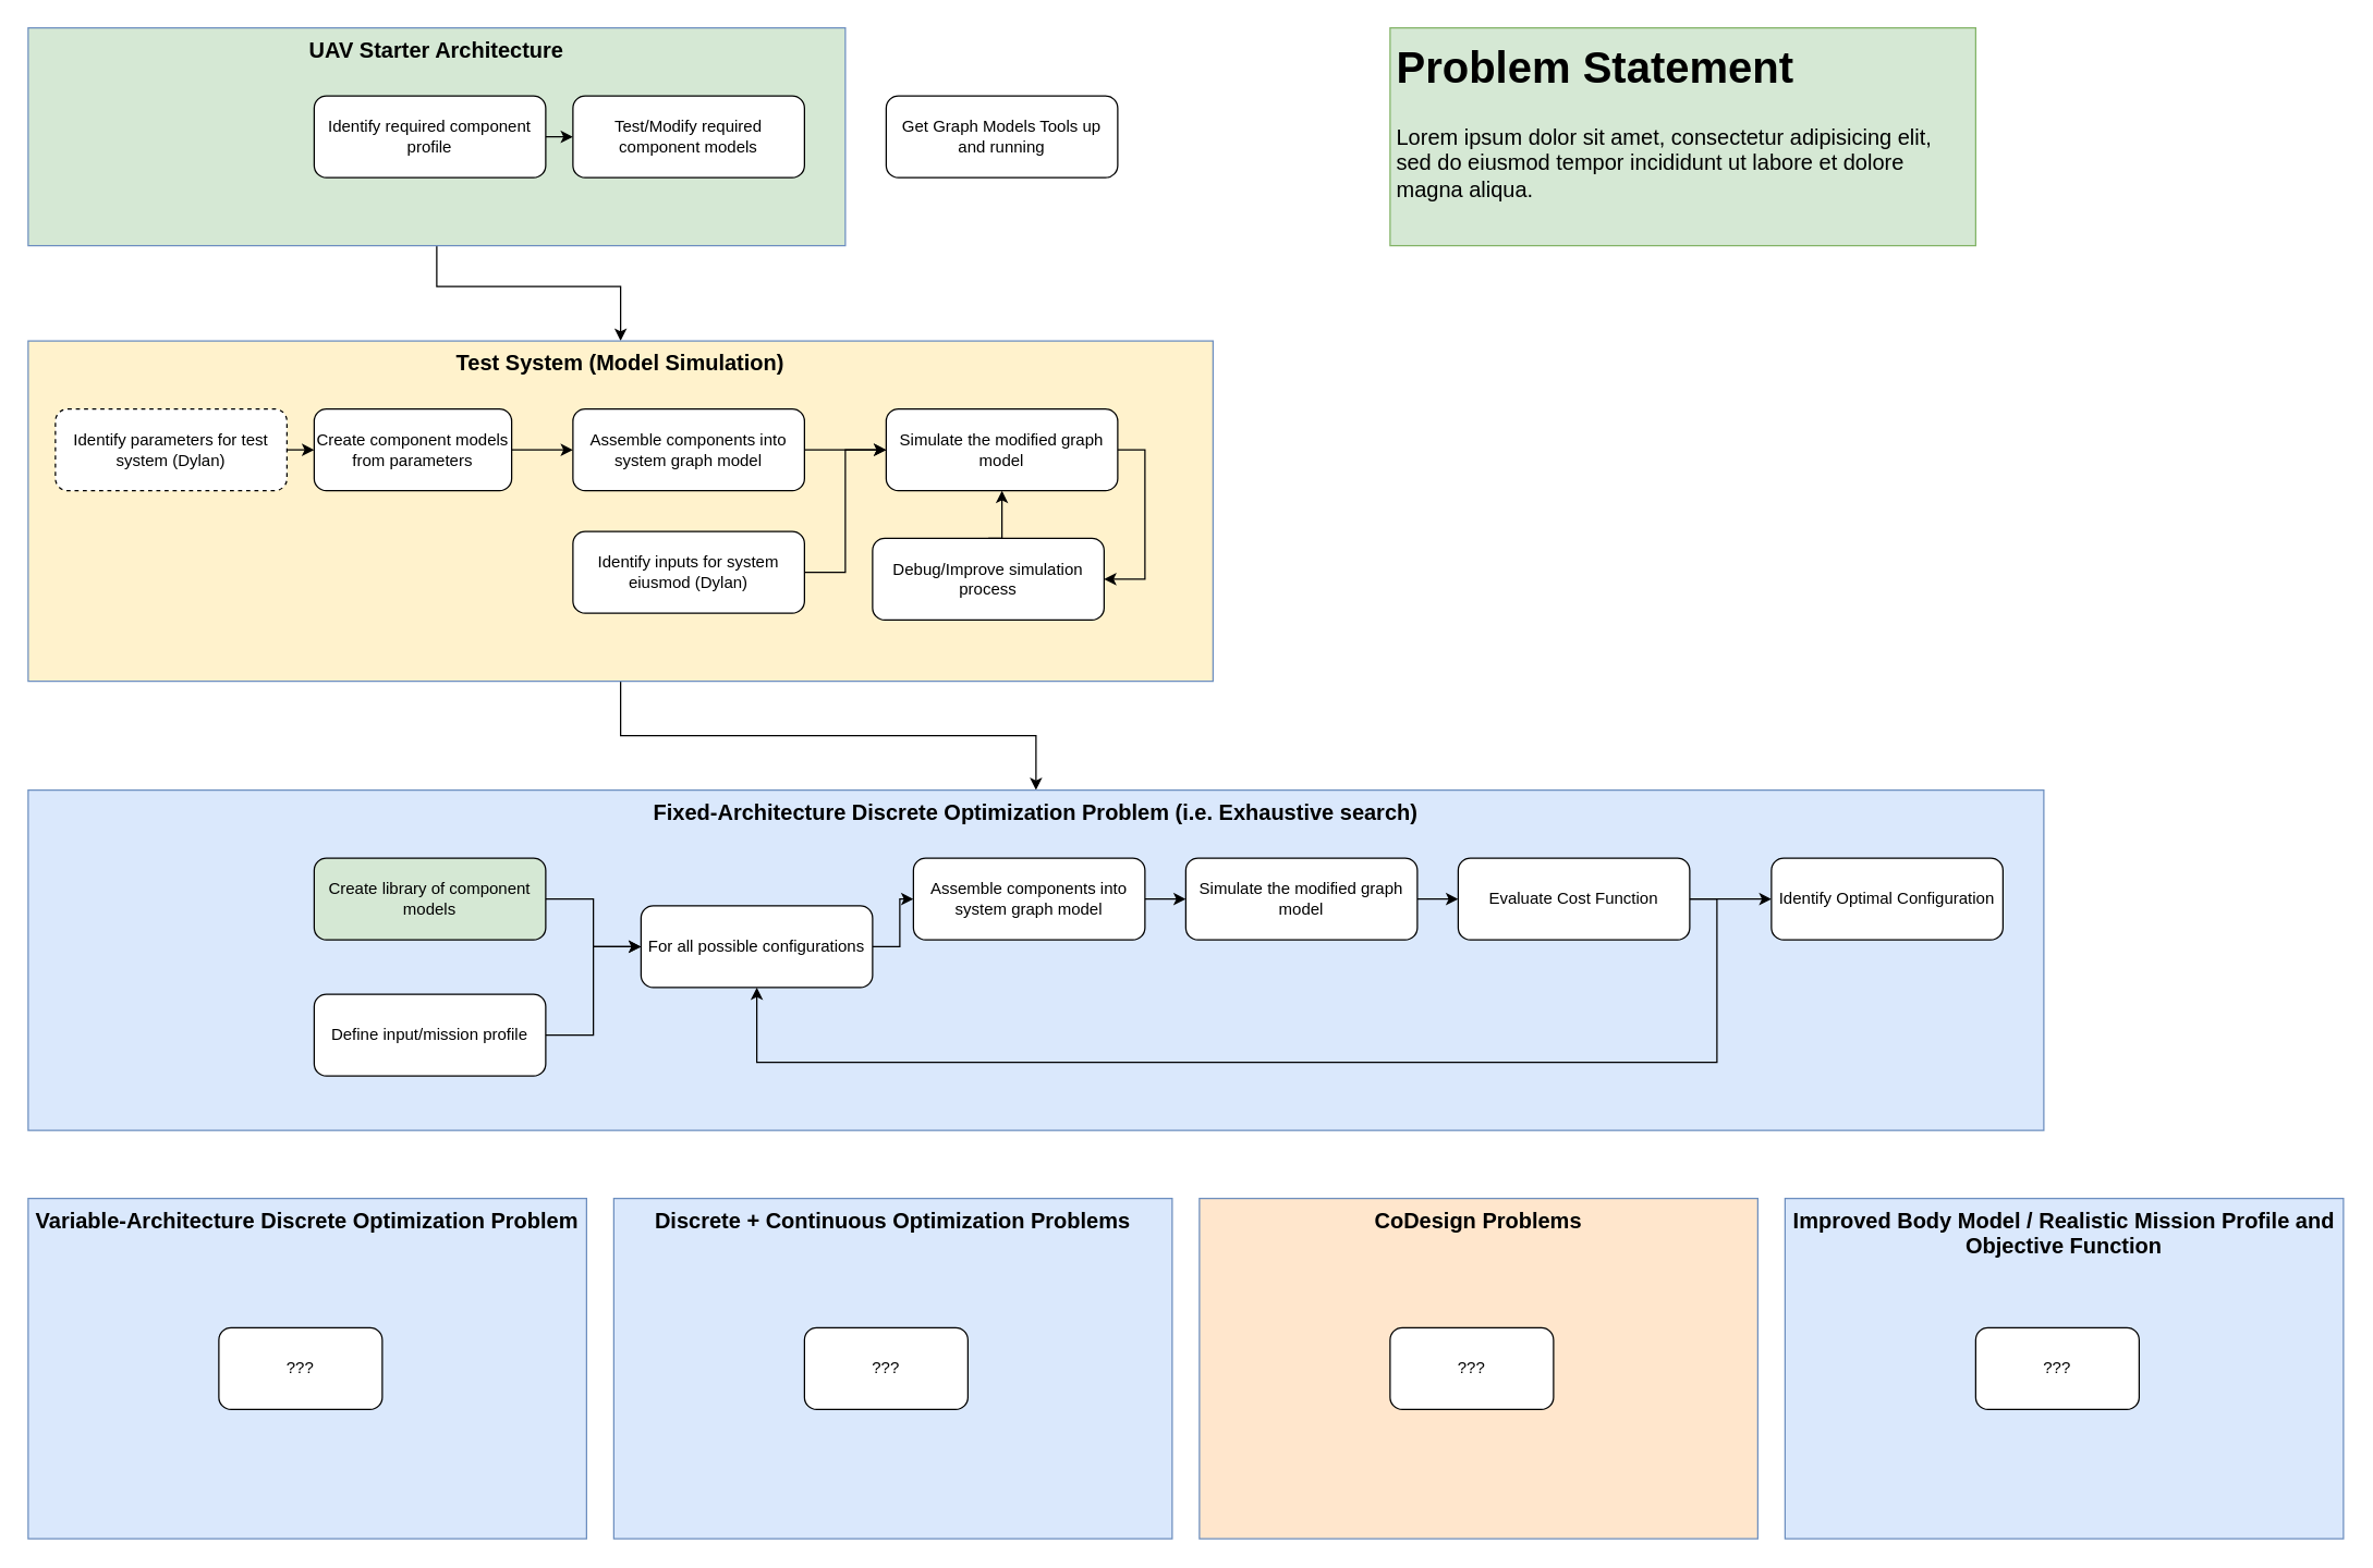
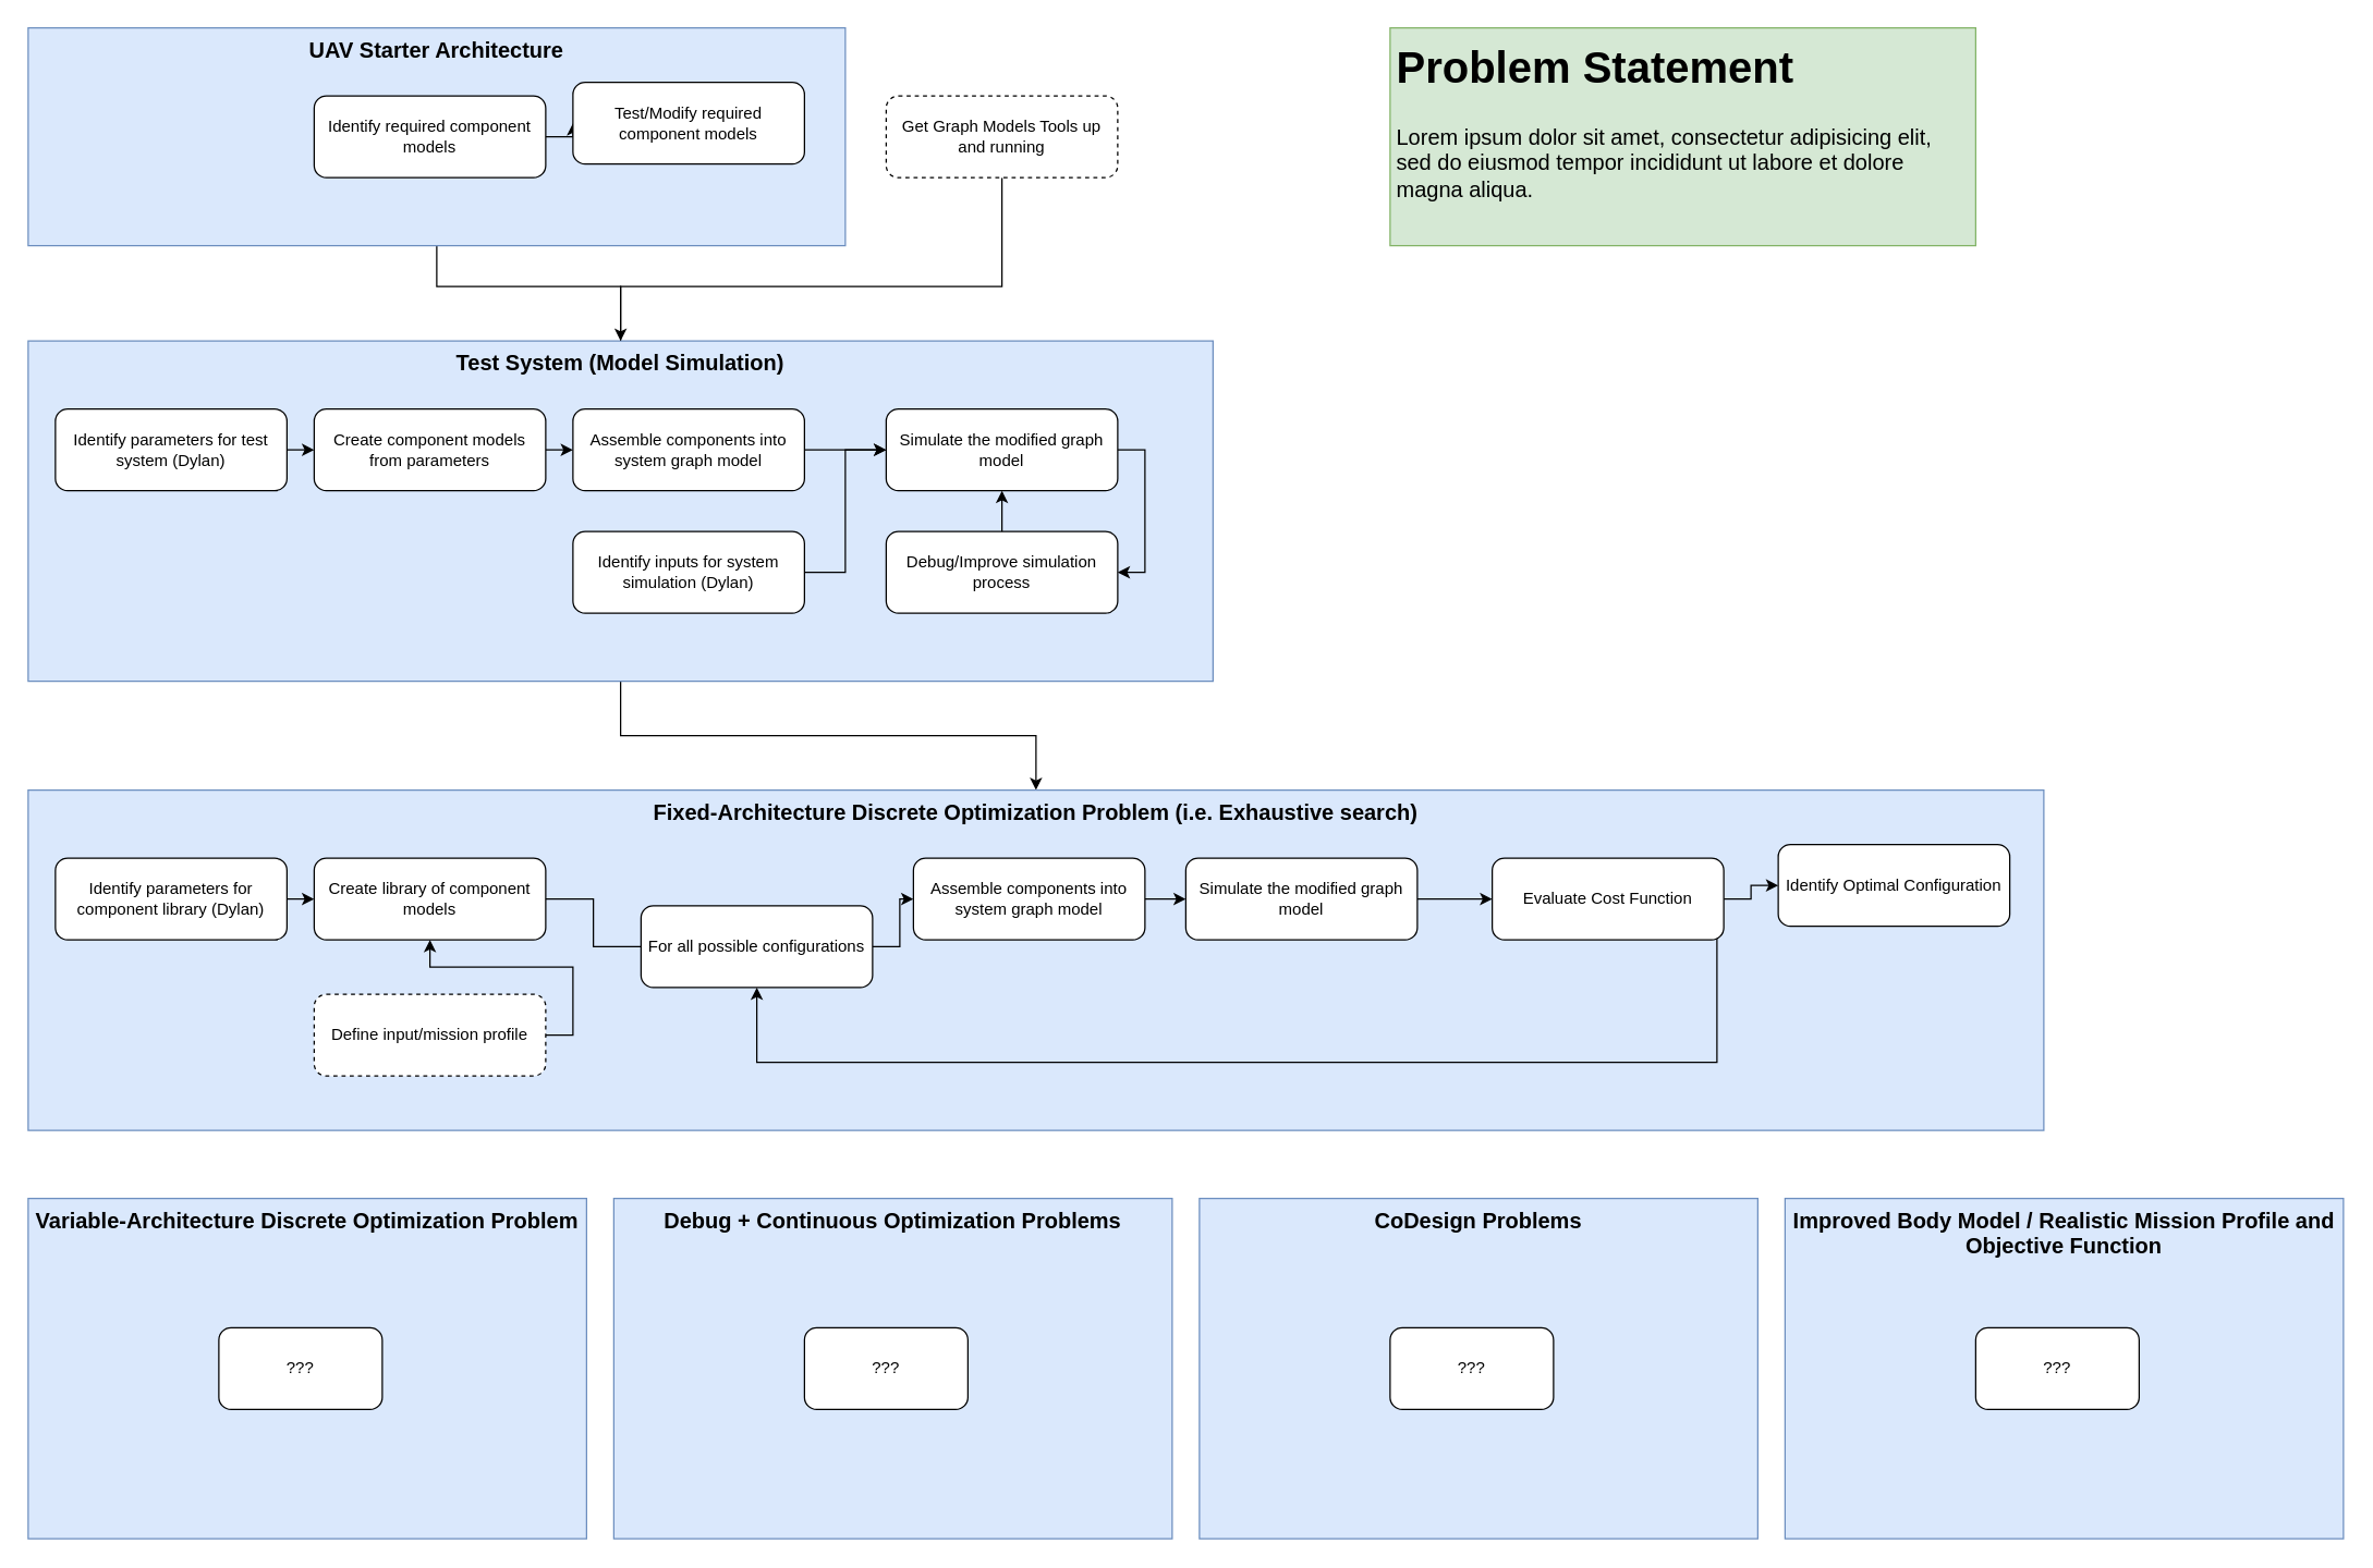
- <mxCell id="3" value="UAV Starter Architecture" style="rounded=0;whiteSpace=wrap;html=1;horizontal=1;verticalAlign=top;fillColor=#d5e8d4;strokeColor=#6c8ebf;fontStyle=1;fontSize=16;" vertex="1" parent="1"><mxGeometry x="20" y="20" width="600" height="160" as="geometry" /></mxCell>
+ <mxCell id="3" value="UAV Starter Architecture" style="rounded=0;whiteSpace=wrap;html=1;horizontal=1;verticalAlign=top;fillColor=#dae8fc;strokeColor=#6c8ebf;fontStyle=1;fontSize=16;" vertex="1" parent="1"><mxGeometry x="20" y="20" width="600" height="160" as="geometry" /></mxCell>
- <mxCell id="11" value="Identify required component profile" style="rounded=1;whiteSpace=wrap;html=1;" vertex="1" parent="1"><mxGeometry x="230" y="70" width="170" height="60" as="geometry" /></mxCell>
+ <mxCell id="11" value="Identify required component models" style="rounded=1;whiteSpace=wrap;html=1;" vertex="1" parent="1"><mxGeometry x="230" y="70" width="170" height="60" as="geometry" /></mxCell>
- <mxCell id="12" value="Test/Modify required component models" style="rounded=1;whiteSpace=wrap;html=1;" vertex="1" parent="1"><mxGeometry x="420" y="70" width="170" height="60" as="geometry" /></mxCell>
+ <mxCell id="12" value="Test/Modify required component models" style="rounded=1;whiteSpace=wrap;html=1;" vertex="1" parent="1"><mxGeometry x="420" y="60" width="170" height="60" as="geometry" /></mxCell>
- <mxCell id="9" value="Get Graph Models Tools up and running" style="rounded=1;whiteSpace=wrap;html=1;" vertex="1" parent="1"><mxGeometry x="650" y="70" width="170" height="60" as="geometry" /></mxCell>
+ <mxCell id="9" value="Get Graph Models Tools up and running" style="rounded=1;whiteSpace=wrap;html=1;dashed=1;" vertex="1" parent="1"><mxGeometry x="650" y="70" width="170" height="60" as="geometry" /></mxCell>
- <mxCell id="2" style="edgeStyle=orthogonalEdgeStyle;rounded=0;orthogonalLoop=1;jettySize=auto;html=1;exitX=0.5;exitY=1;exitDx=0;exitDy=0;entryX=0.5;entryY=0;entryDx=0;entryDy=0;" edge="1" parent="1" source="3" target="5"><mxGeometry relative="1" as="geometry"><Array as="points"><mxPoint x="320" y="210" /><mxPoint x="455" y="210" /></Array></mxGeometry></mxCell>
+ <mxCell id="2" style="edgeStyle=orthogonalEdgeStyle;rounded=0;orthogonalLoop=1;jettySize=auto;html=1;exitX=0.5;exitY=1;exitDx=0;exitDy=0;entryX=0.5;entryY=0;entryDx=0;entryDy=0;endArrow=none;" edge="1" parent="1" source="3" target="5"><mxGeometry relative="1" as="geometry"><Array as="points"><mxPoint x="320" y="210" /><mxPoint x="455" y="210" /></Array></mxGeometry></mxCell>
+ <mxCell id="8" style="edgeStyle=orthogonalEdgeStyle;rounded=0;orthogonalLoop=1;jettySize=auto;html=1;exitX=0.5;exitY=1;exitDx=0;exitDy=0;entryX=0.5;entryY=0;entryDx=0;entryDy=0;" edge="1" parent="1" source="9" target="5"><mxGeometry relative="1" as="geometry"><Array as="points"><mxPoint x="735" y="210" /><mxPoint x="455" y="210" /></Array></mxGeometry></mxCell>
- <mxCell id="18" value="Identify parameters for test system (Dylan)" style="rounded=1;whiteSpace=wrap;html=1;dashed=1;" vertex="1" parent="1"><mxGeometry x="40" y="300" width="170" height="60" as="geometry" /></mxCell>
+ <mxCell id="18" value="Identify parameters for test system (Dylan)" style="rounded=1;whiteSpace=wrap;html=1;" vertex="1" parent="1"><mxGeometry x="40" y="300" width="170" height="60" as="geometry" /></mxCell>
- <mxCell id="20" value="Create component models from parameters" style="rounded=1;whiteSpace=wrap;html=1;" vertex="1" parent="1"><mxGeometry x="230" y="300" width="145" height="60" as="geometry" /></mxCell>
+ <mxCell id="20" value="Create component models from parameters" style="rounded=1;whiteSpace=wrap;html=1;" vertex="1" parent="1"><mxGeometry x="230" y="300" width="170" height="60" as="geometry" /></mxCell>
- <mxCell id="5" value="Test System (Model Simulation)" style="rounded=0;whiteSpace=wrap;html=1;horizontal=1;verticalAlign=top;fillColor=#fff2cc;strokeColor=#6c8ebf;fontStyle=1;fontSize=16;" vertex="1" parent="1"><mxGeometry x="20" y="250" width="870" height="250" as="geometry" /></mxCell>
+ <mxCell id="5" value="Test System (Model Simulation)" style="rounded=0;whiteSpace=wrap;html=1;horizontal=1;verticalAlign=top;fillColor=#dae8fc;strokeColor=#6c8ebf;fontStyle=1;fontSize=16;" vertex="1" parent="1"><mxGeometry x="20" y="250" width="870" height="250" as="geometry" /></mxCell>
- <mxCell id="14" value="Identify inputs for system eiusmod (Dylan)" style="rounded=1;whiteSpace=wrap;html=1;" vertex="1" parent="1"><mxGeometry x="420" y="390" width="170" height="60" as="geometry" /></mxCell>
+ <mxCell id="14" value="Identify inputs for system simulation (Dylan)" style="rounded=1;whiteSpace=wrap;html=1;" vertex="1" parent="1"><mxGeometry x="420" y="390" width="170" height="60" as="geometry" /></mxCell>
- <mxCell id="22" value="Debug/Improve simulation process" style="rounded=1;whiteSpace=wrap;html=1;" vertex="1" parent="1"><mxGeometry x="640" y="395" width="170" height="60" as="geometry" /></mxCell>
+ <mxCell id="22" value="Debug/Improve simulation process" style="rounded=1;whiteSpace=wrap;html=1;" vertex="1" parent="1"><mxGeometry x="650" y="390" width="170" height="60" as="geometry" /></mxCell>
+ <mxCell id="29" value="Identify parameters for component library (Dylan)" style="rounded=1;whiteSpace=wrap;html=1;" vertex="1" parent="1"><mxGeometry x="40" y="630" width="170" height="60" as="geometry" /></mxCell>
+ <mxCell id="28" style="edgeStyle=orthogonalEdgeStyle;rounded=0;orthogonalLoop=1;jettySize=auto;html=1;exitX=1;exitY=0.5;exitDx=0;exitDy=0;entryX=0;entryY=0.5;entryDx=0;entryDy=0;" edge="1" source="29" target="31" parent="1"><mxGeometry relative="1" as="geometry" /></mxCell>
- <mxCell id="31" value="Create library of component models" style="rounded=1;whiteSpace=wrap;html=1;fillColor=#d5e8d4;" vertex="1" parent="1"><mxGeometry x="230" y="630" width="170" height="60" as="geometry" /></mxCell>
+ <mxCell id="31" value="Create library of component models" style="rounded=1;whiteSpace=wrap;html=1;" vertex="1" parent="1"><mxGeometry x="230" y="630" width="170" height="60" as="geometry" /></mxCell>
- <mxCell id="38" value="Evaluate Cost Function" style="rounded=1;whiteSpace=wrap;html=1;" vertex="1" parent="1"><mxGeometry x="1070" y="630" width="170" height="60" as="geometry" /></mxCell>
+ <mxCell id="38" value="Evaluate Cost Function" style="rounded=1;whiteSpace=wrap;html=1;" vertex="1" parent="1"><mxGeometry x="1095" y="630" width="170" height="60" as="geometry" /></mxCell>
- <mxCell id="39" value="Identify Optimal Configuration" style="rounded=1;whiteSpace=wrap;html=1;" vertex="1" parent="1"><mxGeometry x="1300" y="630" width="170" height="60" as="geometry" /></mxCell>
+ <mxCell id="39" value="Identify Optimal Configuration" style="rounded=1;whiteSpace=wrap;html=1;" vertex="1" parent="1"><mxGeometry x="1305" y="620" width="170" height="60" as="geometry" /></mxCell>
- <mxCell id="30" style="edgeStyle=orthogonalEdgeStyle;rounded=0;orthogonalLoop=1;jettySize=auto;html=1;exitX=1;exitY=0.5;exitDx=0;exitDy=0;entryX=0;entryY=0.5;entryDx=0;entryDy=0;" edge="1" parent="1" source="31" target="35"><mxGeometry relative="1" as="geometry" /></mxCell>
+ <mxCell id="30" style="edgeStyle=orthogonalEdgeStyle;rounded=0;orthogonalLoop=1;jettySize=auto;html=1;exitX=1;exitY=0.5;exitDx=0;exitDy=0;entryX=0;entryY=0.5;entryDx=0;entryDy=0;endArrow=none;" edge="1" parent="1" source="31" target="35"><mxGeometry relative="1" as="geometry" /></mxCell>
- <mxCell id="32" style="edgeStyle=orthogonalEdgeStyle;rounded=0;orthogonalLoop=1;jettySize=auto;html=1;exitX=1;exitY=0.5;exitDx=0;exitDy=0;entryX=0;entryY=0.5;entryDx=0;entryDy=0;" edge="1" parent="1" source="33" target="35"><mxGeometry relative="1" as="geometry" /></mxCell>
+ <mxCell id="32" style="edgeStyle=orthogonalEdgeStyle;rounded=0;orthogonalLoop=1;jettySize=auto;html=1;exitX=1;exitY=0.5;exitDx=0;exitDy=0;" edge="1" parent="1" source="33" target="31"><mxGeometry relative="1" as="geometry" /></mxCell>
- <mxCell id="33" value="Define input/mission profile" style="rounded=1;whiteSpace=wrap;html=1;" vertex="1" parent="1"><mxGeometry x="230" y="730" width="170" height="60" as="geometry" /></mxCell>
+ <mxCell id="33" value="Define input/mission profile" style="rounded=1;whiteSpace=wrap;html=1;dashed=1;" vertex="1" parent="1"><mxGeometry x="230" y="730" width="170" height="60" as="geometry" /></mxCell>
- <mxCell id="42" value="Discrete + Continuous Optimization Problems" style="rounded=0;whiteSpace=wrap;html=1;horizontal=1;verticalAlign=top;fillColor=#dae8fc;strokeColor=#6c8ebf;fontStyle=1;fontSize=16;" vertex="1" parent="1"><mxGeometry x="450" y="880" width="410" height="250" as="geometry" /></mxCell>
+ <mxCell id="42" value="Debug + Continuous Optimization Problems" style="rounded=0;whiteSpace=wrap;html=1;horizontal=1;verticalAlign=top;fillColor=#dae8fc;strokeColor=#6c8ebf;fontStyle=1;fontSize=16;" vertex="1" parent="1"><mxGeometry x="450" y="880" width="410" height="250" as="geometry" /></mxCell>
- <mxCell id="44" value="CoDesign Problems" style="rounded=0;whiteSpace=wrap;html=1;horizontal=1;verticalAlign=top;fillColor=#ffe6cc;strokeColor=#6c8ebf;fontStyle=1;fontSize=16;" vertex="1" parent="1"><mxGeometry x="880" y="880" width="410" height="250" as="geometry" /></mxCell>
+ <mxCell id="44" value="CoDesign Problems" style="rounded=0;whiteSpace=wrap;html=1;horizontal=1;verticalAlign=top;fillColor=#dae8fc;strokeColor=#6c8ebf;fontStyle=1;fontSize=16;" vertex="1" parent="1"><mxGeometry x="880" y="880" width="410" height="250" as="geometry" /></mxCell>
